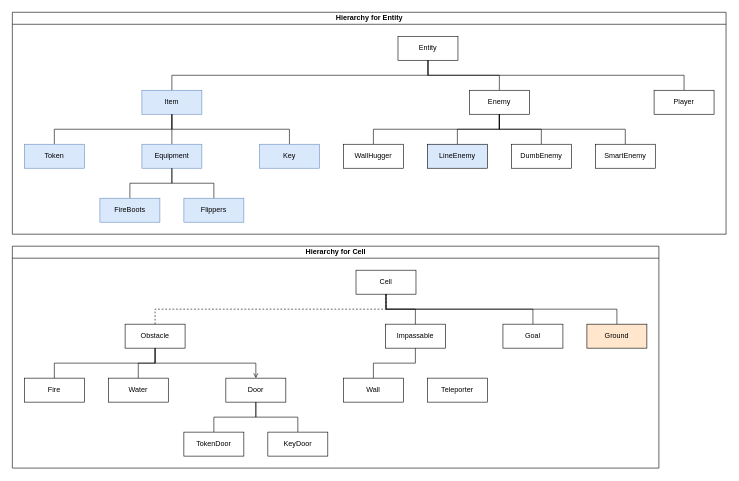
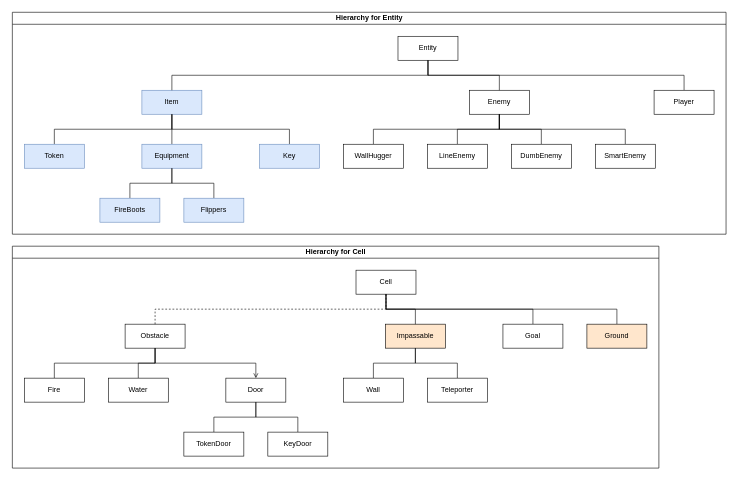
- <mxCell id="13" value="LineEnemy" style="whiteSpace=wrap;html=1;fillColor=#dae8fc;" parent="2" vertex="1"><mxGeometry x="692" y="220" width="100" height="40" as="geometry" /></mxCell>
+ <mxCell id="13" value="LineEnemy" style="whiteSpace=wrap;html=1;" parent="2" vertex="1"><mxGeometry x="692" y="220" width="100" height="40" as="geometry" /></mxCell>
- <mxCell id="32" value="Impassable" style="whiteSpace=wrap;html=1;" parent="28" vertex="1"><mxGeometry x="622" y="130" width="100" height="40" as="geometry" /></mxCell>
+ <mxCell id="32" value="Impassable" style="whiteSpace=wrap;html=1;fillColor=#ffe6cc;" parent="28" vertex="1"><mxGeometry x="622" y="130" width="100" height="40" as="geometry" /></mxCell>
+ <mxCell id="40" value="" style="edgeStyle=elbowEdgeStyle;elbow=vertical;html=1;rounded=0;endArrow=none;endFill=0;" parent="28" source="32" target="41" edge="1"><mxGeometry relative="1" as="geometry"><mxPoint x="-4297" y="680" as="sourcePoint" /></mxGeometry></mxCell>
